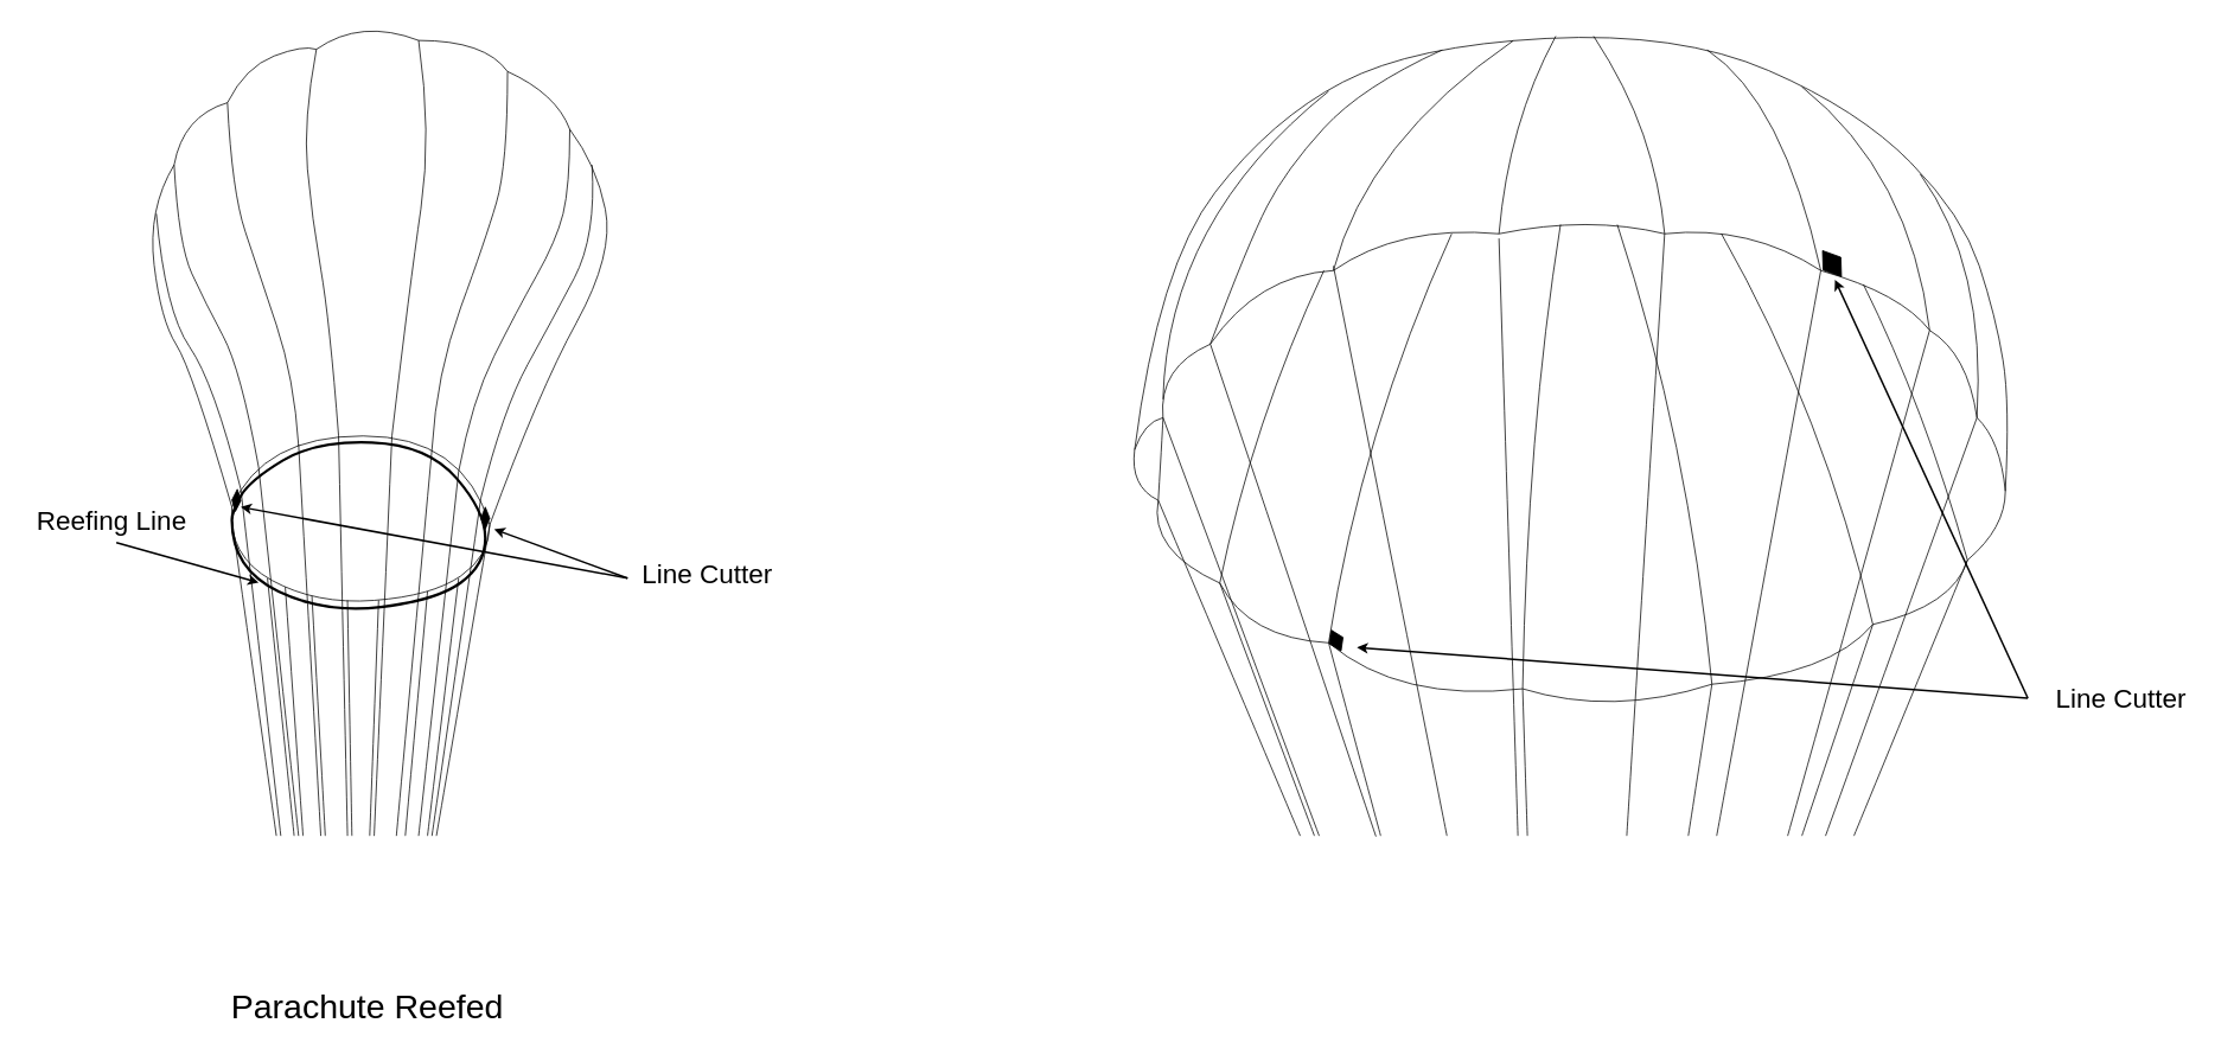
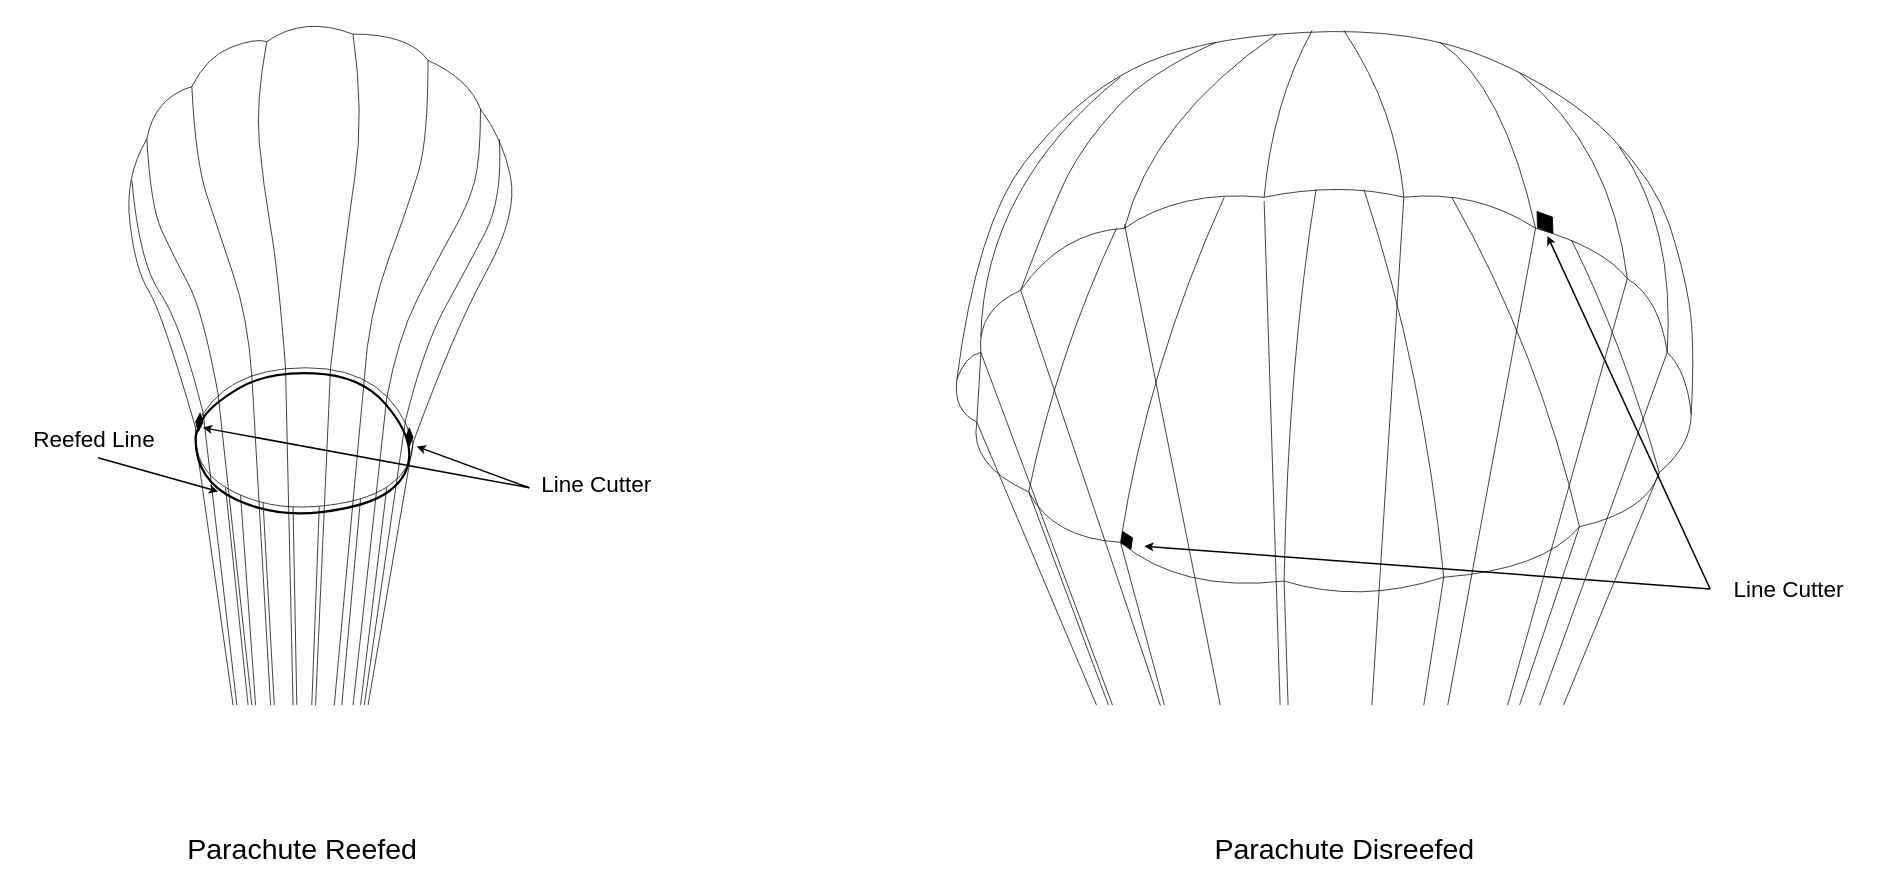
- <mxCell id="41" value="&lt;font style=&quot;font-size: 30px;&quot;&gt;Reefing Line&lt;/font&gt;" style="text;html=1;strokeColor=none;fillColor=none;align=center;verticalAlign=middle;whiteSpace=wrap;rounded=0;fontSize=30;" parent="1" vertex="1"><mxGeometry x="20" y="570" width="210" height="30" as="geometry" /></mxCell>
+ <mxCell id="41" value="&lt;font style=&quot;font-size: 30px;&quot;&gt;Reefed Line&lt;/font&gt;" style="text;html=1;strokeColor=none;fillColor=none;align=center;verticalAlign=middle;whiteSpace=wrap;rounded=0;fontSize=30;" parent="1" vertex="1"><mxGeometry x="20" y="570" width="210" height="30" as="geometry" /></mxCell>
- <mxCell id="45" value="Parachute Reefed" style="text;html=1;strokeColor=none;fillColor=none;align=center;verticalAlign=middle;whiteSpace=wrap;rounded=0;fontSize=38;" parent="1" vertex="1"><mxGeometry x="55" y="1100" width="715" height="65" as="geometry" /></mxCell>
+ <mxCell id="45" value="Parachute Reefed" style="text;html=1;strokeColor=none;fillColor=none;align=center;verticalAlign=middle;whiteSpace=wrap;rounded=0;fontSize=38;" parent="1" vertex="1"><mxGeometry x="45" y="1100" width="715" height="65" as="geometry" /></mxCell>
+ <mxCell id="46" value="Parachute Disreefed" style="text;html=1;strokeColor=none;fillColor=none;align=center;verticalAlign=middle;whiteSpace=wrap;rounded=0;fontSize=38;" parent="1" vertex="1"><mxGeometry x="1435" y="1100" width="715" height="65" as="geometry" /></mxCell>
